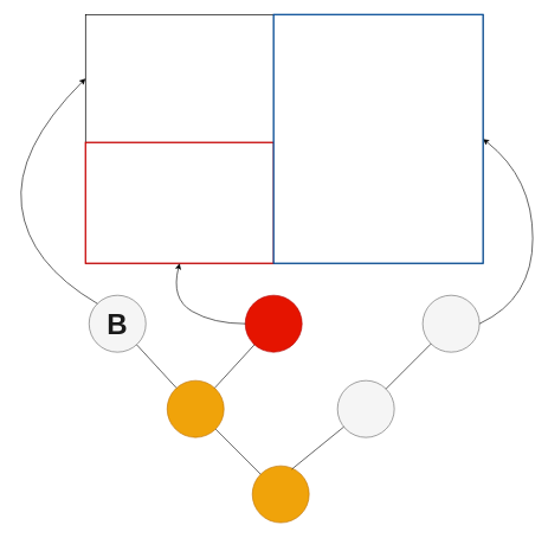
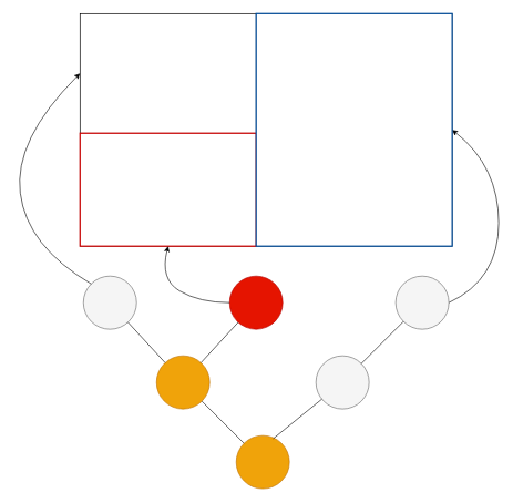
- <mxCell id="20" value="B" style="text;html=1;align=center;verticalAlign=middle;whiteSpace=wrap;rounded=0;fontColor=#1A1A1A;fontSize=40;labelBorderColor=none;fontStyle=1" vertex="1" parent="1"><mxGeometry x="135" y="440" width="60" height="30" as="geometry" /></mxCell>
